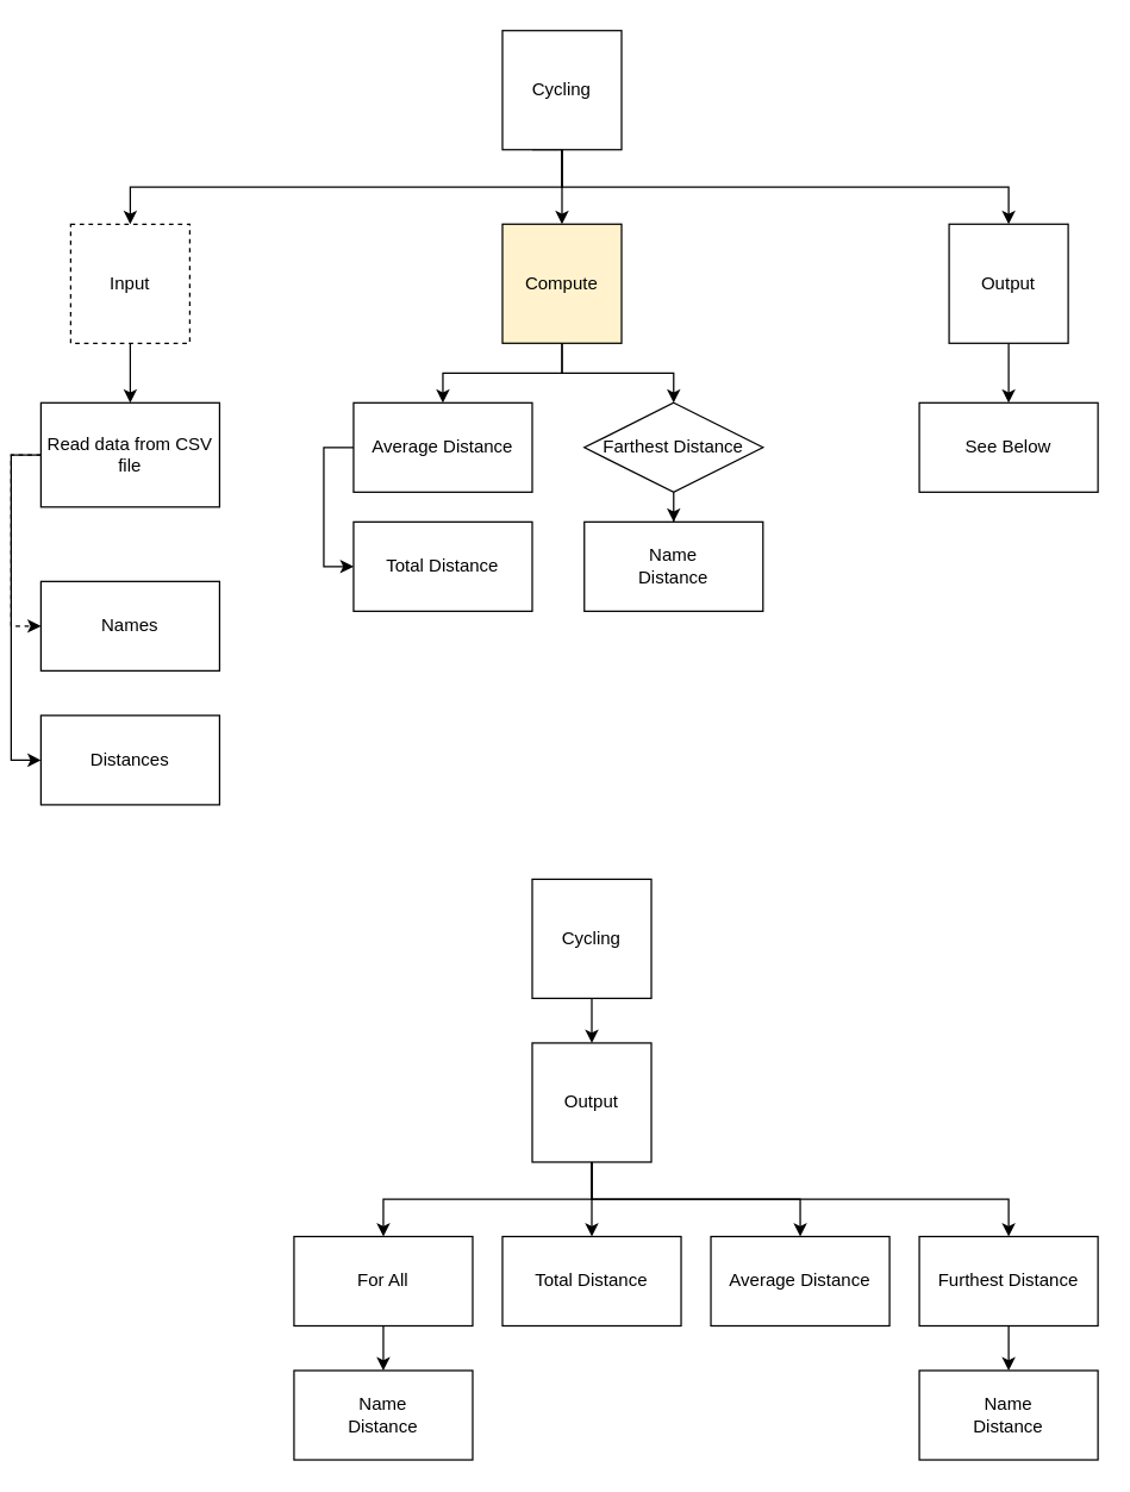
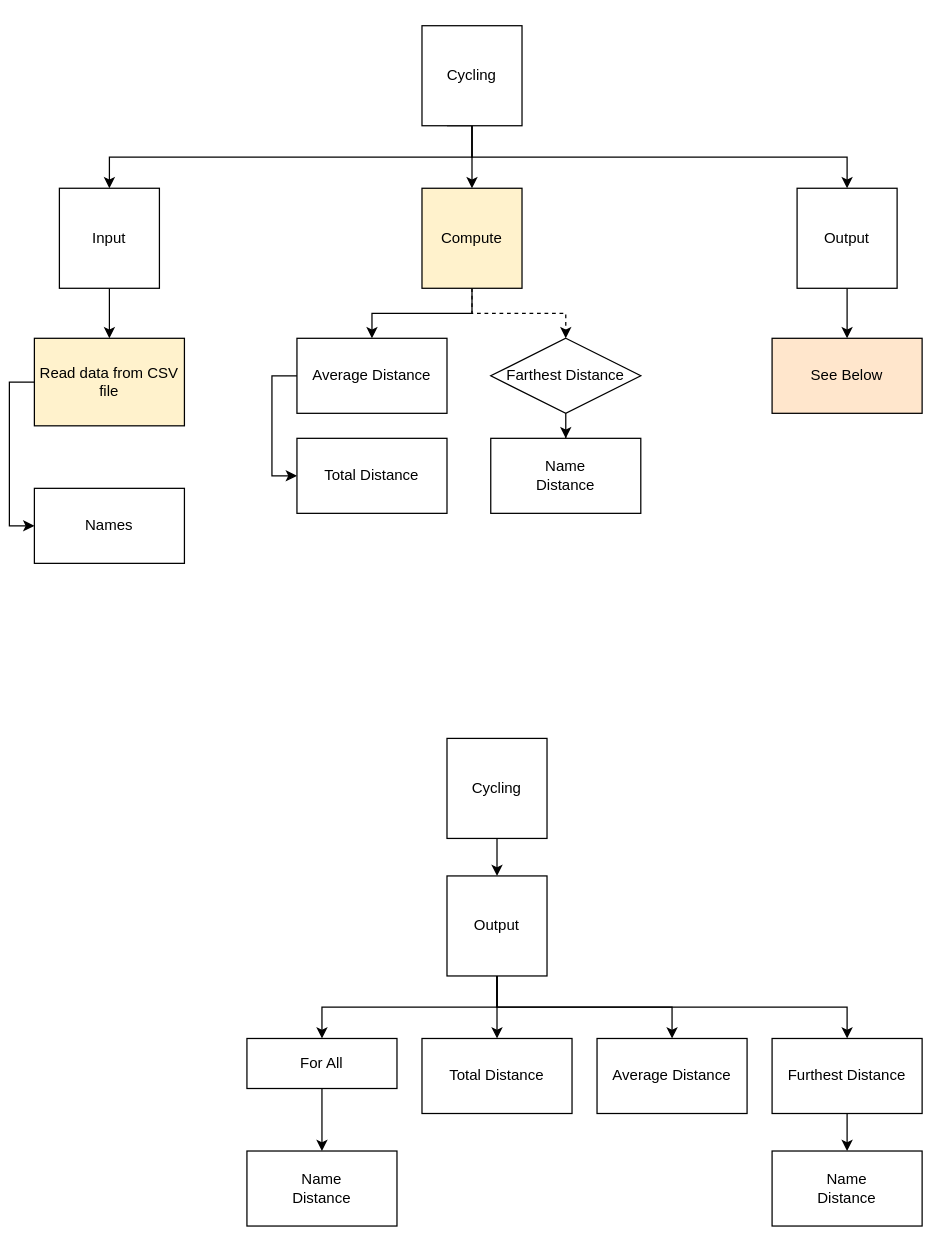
- <mxCell id="7" value="Input" style="whiteSpace=wrap;html=1;aspect=fixed;dashed=1;" vertex="1" parent="1"><mxGeometry x="40" y="150" width="80" height="80" as="geometry" /></mxCell>
+ <mxCell id="7" value="Input" style="whiteSpace=wrap;html=1;aspect=fixed;" vertex="1" parent="1"><mxGeometry x="40" y="150" width="80" height="80" as="geometry" /></mxCell>
- <mxCell id="8" style="edgeStyle=orthogonalEdgeStyle;rounded=0;orthogonalLoop=1;jettySize=auto;html=1;exitX=0.5;exitY=1;exitDx=0;exitDy=0;entryX=0.5;entryY=0;entryDx=0;entryDy=0;" edge="1" parent="1" source="10" target="20"><mxGeometry relative="1" as="geometry" /></mxCell>
+ <mxCell id="8" style="edgeStyle=orthogonalEdgeStyle;rounded=0;orthogonalLoop=1;jettySize=auto;html=1;exitX=0.5;exitY=1;exitDx=0;exitDy=0;entryX=0.5;entryY=0;entryDx=0;entryDy=0;dashed=1;" edge="1" parent="1" source="10" target="20"><mxGeometry relative="1" as="geometry" /></mxCell>
- <mxCell id="23" value="See Below" style="rounded=0;whiteSpace=wrap;html=1;" vertex="1" parent="1"><mxGeometry x="610" y="270" width="120" height="60" as="geometry" /></mxCell>
+ <mxCell id="23" value="See Below" style="rounded=0;whiteSpace=wrap;html=1;fillColor=#ffe6cc;" vertex="1" parent="1"><mxGeometry x="610" y="270" width="120" height="60" as="geometry" /></mxCell>
- <mxCell id="15" value="Read data from CSV file" style="whiteSpace=wrap;html=1;" vertex="1" parent="1"><mxGeometry x="20" y="270" width="120" height="70" as="geometry" /></mxCell>
+ <mxCell id="15" value="Read data from CSV file" style="whiteSpace=wrap;html=1;fillColor=#fff2cc;" vertex="1" parent="1"><mxGeometry x="20" y="270" width="120" height="70" as="geometry" /></mxCell>
- <mxCell id="13" style="edgeStyle=orthogonalEdgeStyle;rounded=0;orthogonalLoop=1;jettySize=auto;html=1;exitX=0;exitY=0.5;exitDx=0;exitDy=0;entryX=0;entryY=0.5;entryDx=0;entryDy=0;dashed=1;" edge="1" parent="1" source="15" target="16"><mxGeometry relative="1" as="geometry" /></mxCell>
+ <mxCell id="13" style="edgeStyle=orthogonalEdgeStyle;rounded=0;orthogonalLoop=1;jettySize=auto;html=1;exitX=0;exitY=0.5;exitDx=0;exitDy=0;entryX=0;entryY=0.5;entryDx=0;entryDy=0;" edge="1" parent="1" source="15" target="16"><mxGeometry relative="1" as="geometry" /></mxCell>
- <mxCell id="14" style="edgeStyle=orthogonalEdgeStyle;rounded=0;orthogonalLoop=1;jettySize=auto;html=1;exitX=0;exitY=0.5;exitDx=0;exitDy=0;entryX=0;entryY=0.5;entryDx=0;entryDy=0;" edge="1" parent="1" source="15" target="17"><mxGeometry relative="1" as="geometry" /></mxCell>
- <mxCell id="17" value="Distances" style="rounded=0;whiteSpace=wrap;html=1;" vertex="1" parent="1"><mxGeometry x="20" y="480" width="120" height="60" as="geometry" /></mxCell>
- <mxCell id="33" value="For All" style="rounded=0;whiteSpace=wrap;html=1;" vertex="1" parent="1"><mxGeometry x="190" y="830" width="120" height="60" as="geometry" /></mxCell>
+ <mxCell id="33" value="For All" style="rounded=0;whiteSpace=wrap;html=1;" vertex="1" parent="1"><mxGeometry x="190" y="830" width="120" height="40" as="geometry" /></mxCell>
